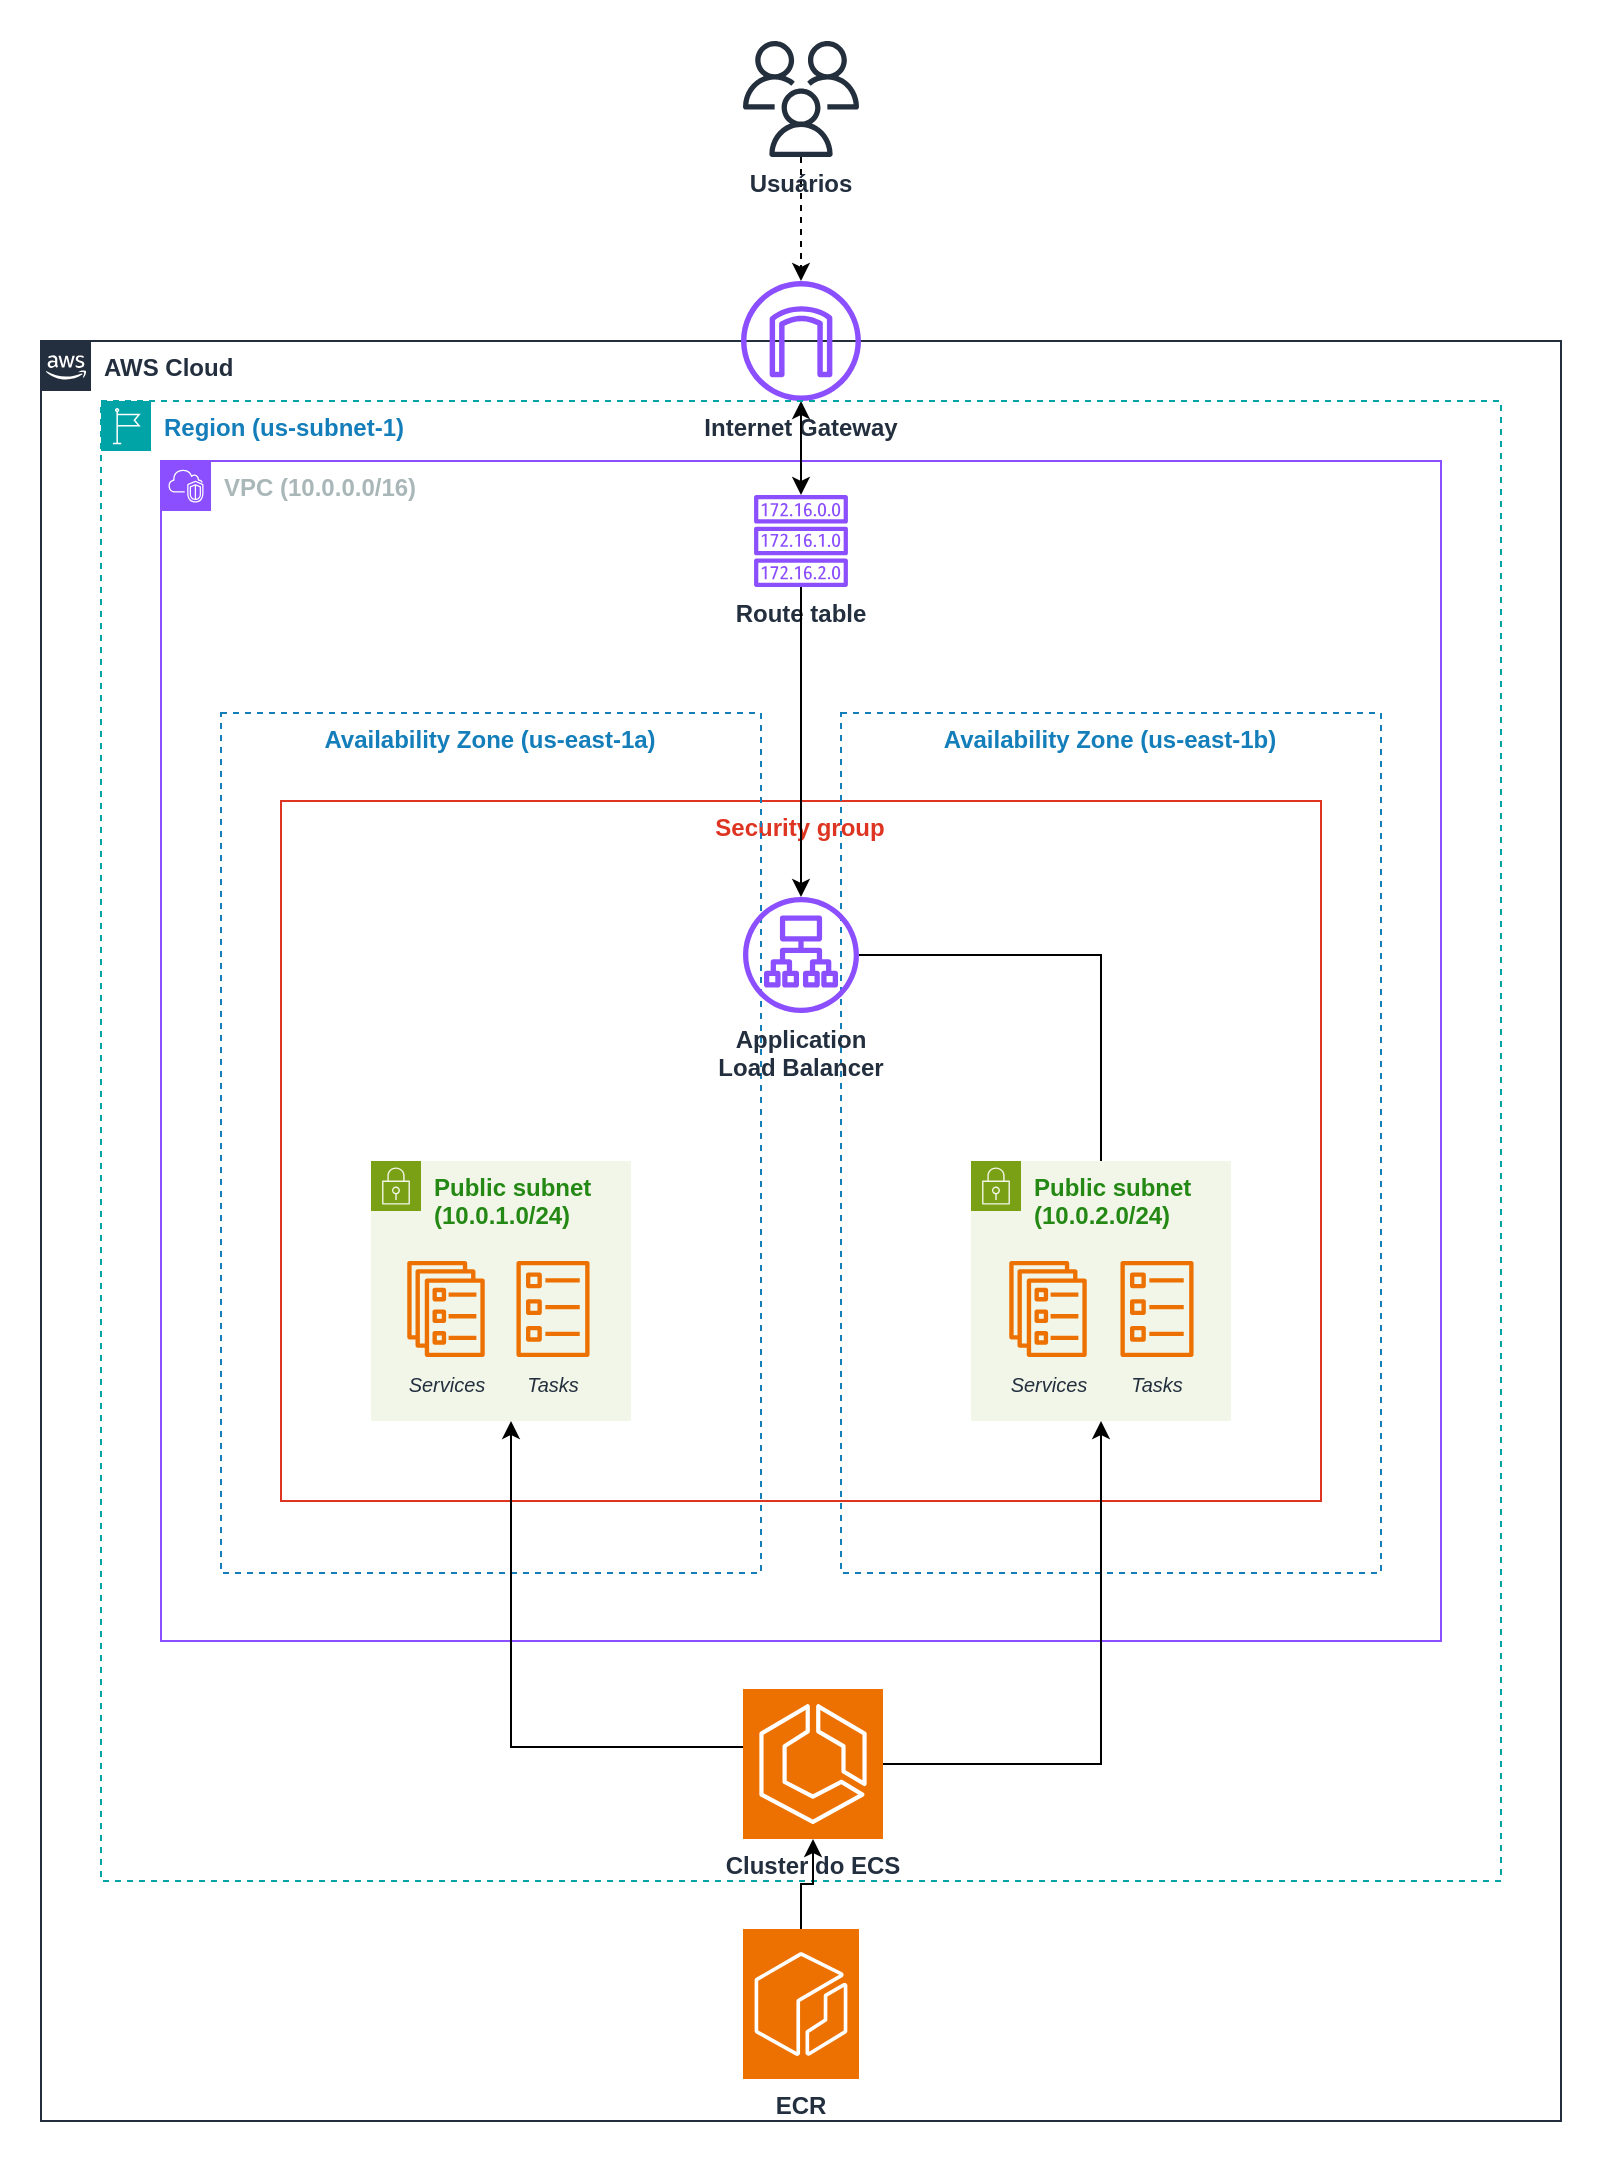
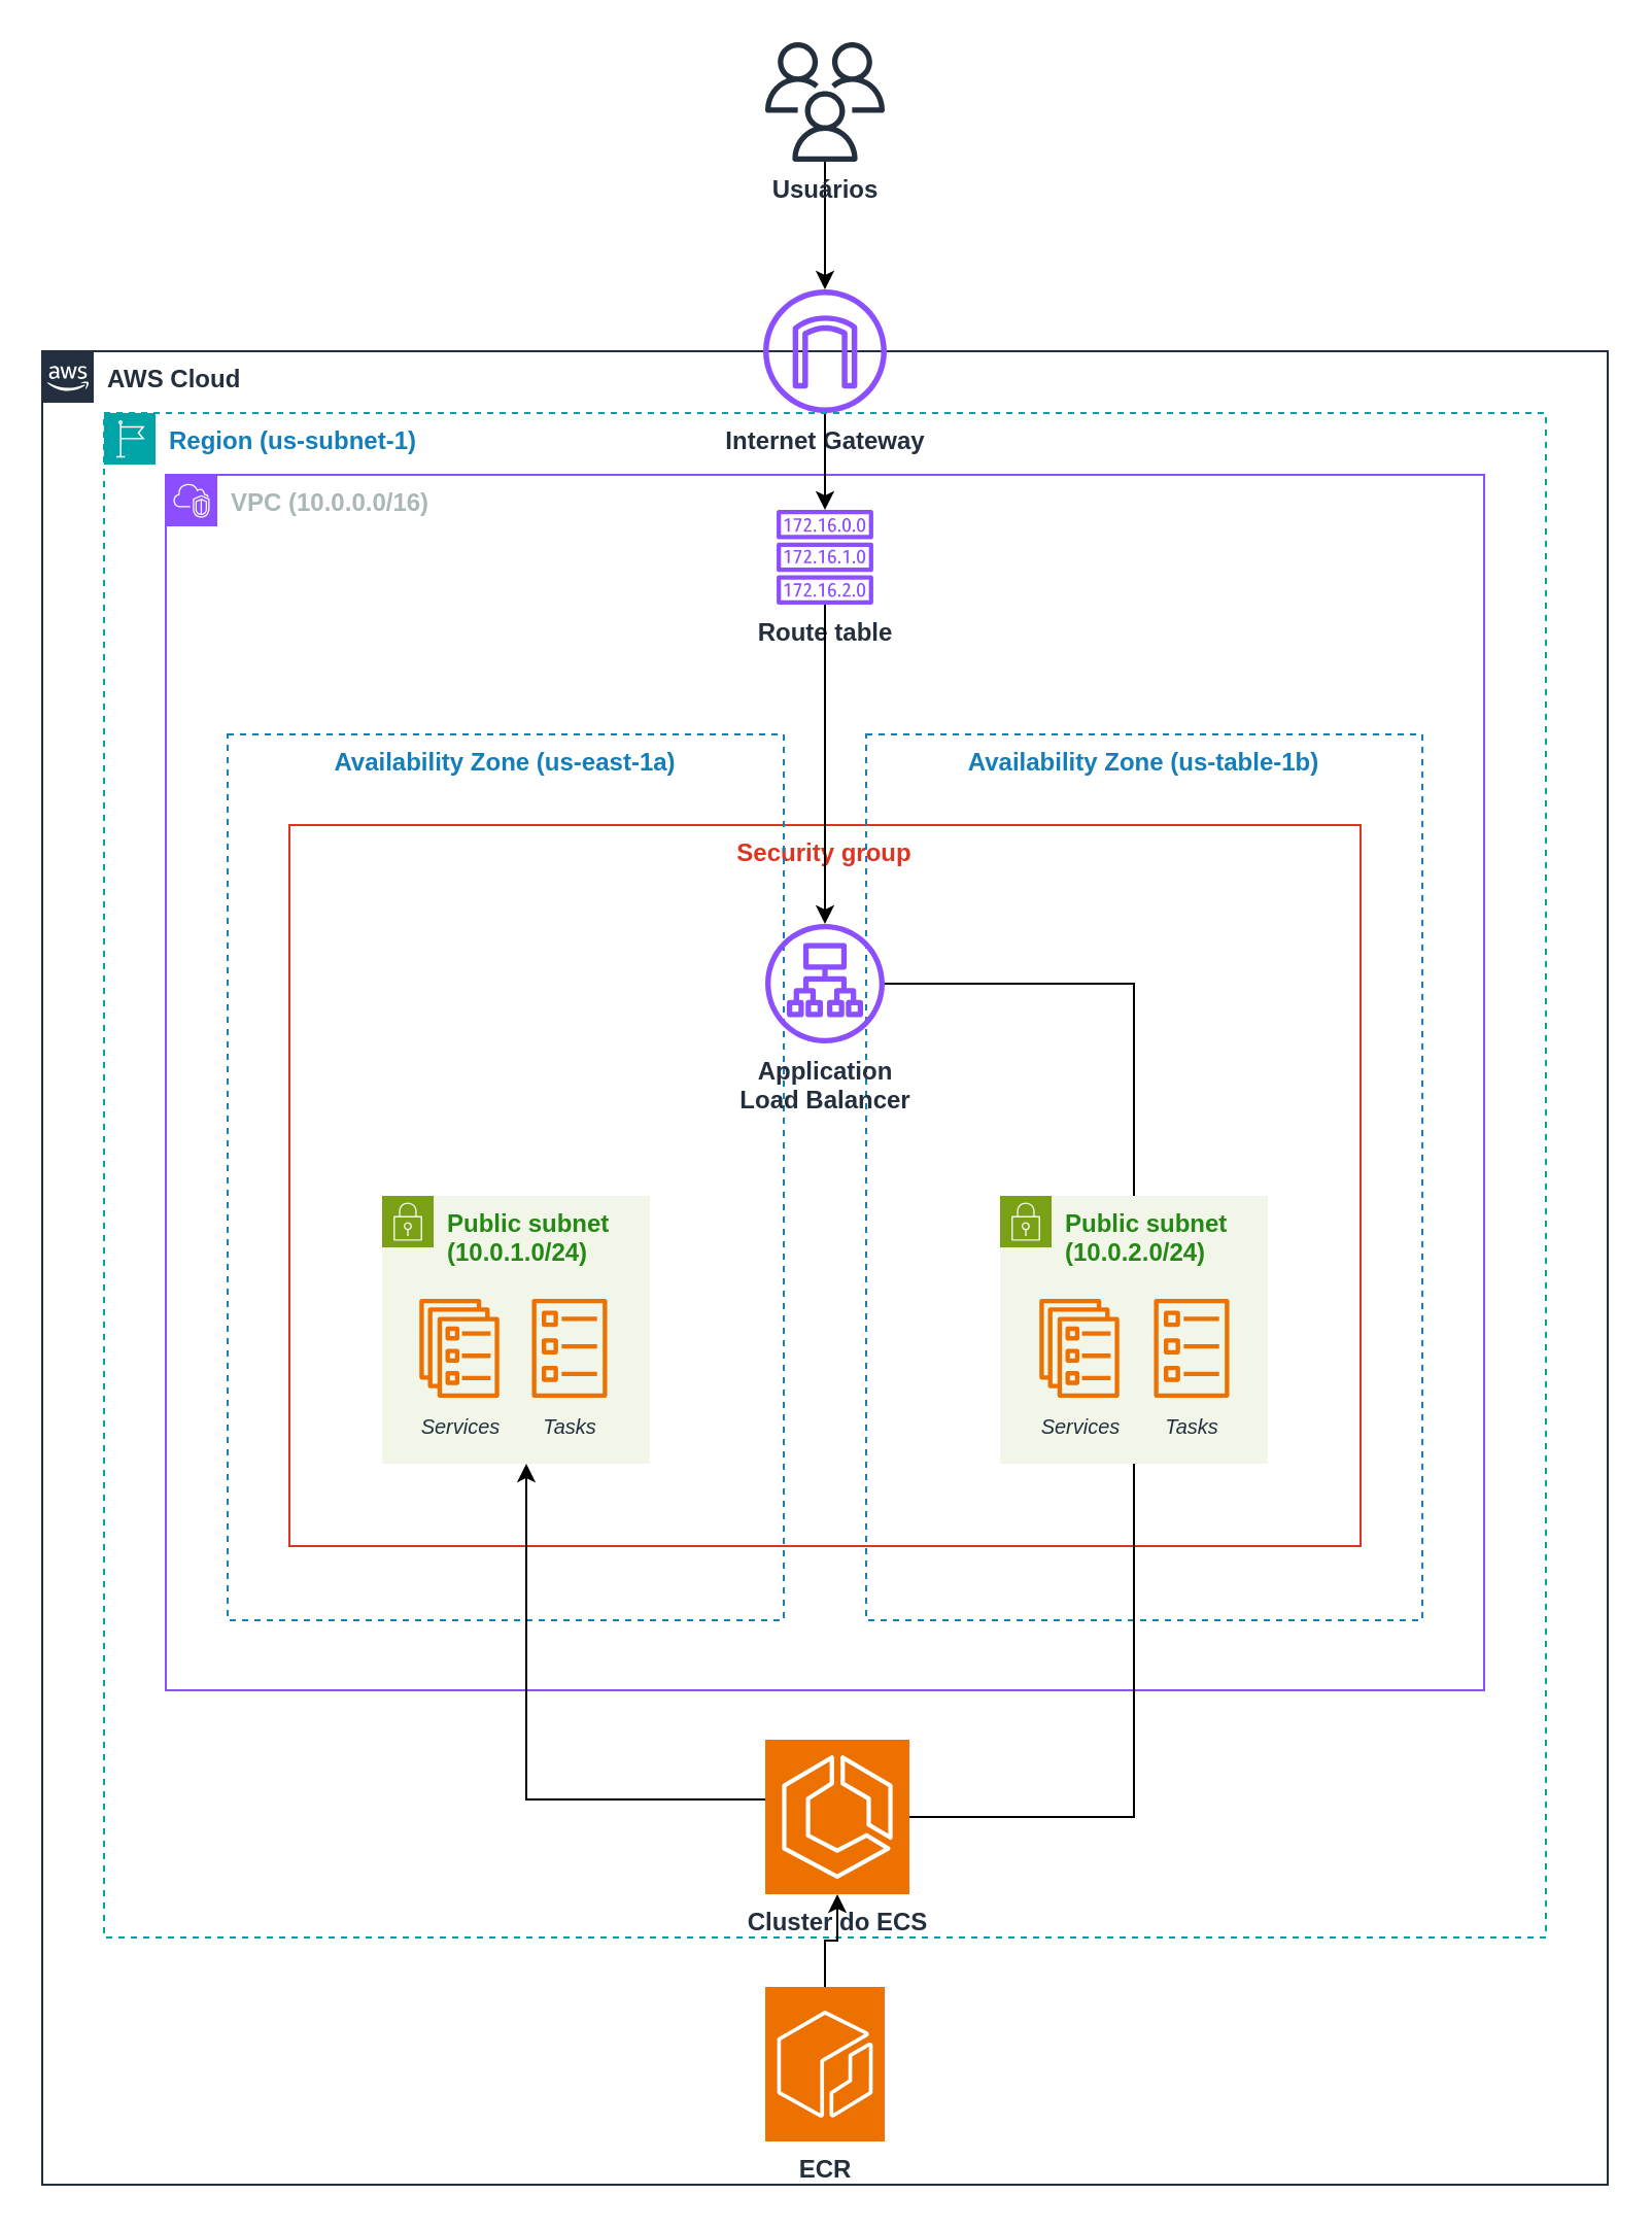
- <mxCell id="23" style="edgeStyle=orthogonalEdgeStyle;rounded=0;orthogonalLoop=1;jettySize=auto;html=1;dashed=1;" parent="1" source="24" target="5" edge="1"><mxGeometry relative="1" as="geometry" /></mxCell>
+ <mxCell id="23" style="edgeStyle=orthogonalEdgeStyle;rounded=0;orthogonalLoop=1;jettySize=auto;html=1;" parent="1" source="24" target="5" edge="1"><mxGeometry relative="1" as="geometry" /></mxCell>
- <mxCell id="6" style="edgeStyle=orthogonalEdgeStyle;rounded=0;orthogonalLoop=1;jettySize=auto;html=1;startArrow=classic;startFill=1;" parent="1" source="16" target="5" edge="1"><mxGeometry relative="1" as="geometry" /></mxCell>
+ <mxCell id="6" style="edgeStyle=orthogonalEdgeStyle;rounded=0;orthogonalLoop=1;jettySize=auto;html=1;startArrow=classic;startFill=1;endArrow=none;" parent="1" source="16" target="5" edge="1"><mxGeometry relative="1" as="geometry" /></mxCell>
- <mxCell id="9" value="&lt;b&gt;Availability Zone (us-east-1b)&lt;/b&gt;" style="fillColor=none;strokeColor=#147EBA;dashed=1;verticalAlign=top;fontStyle=0;fontColor=#147EBA;whiteSpace=wrap;html=1;" parent="7" vertex="1"><mxGeometry x="370" y="156" width="270" height="430" as="geometry" /></mxCell>
+ <mxCell id="9" value="&lt;b&gt;Availability Zone (us-table-1b)&lt;/b&gt;" style="fillColor=none;strokeColor=#147EBA;dashed=1;verticalAlign=top;fontStyle=0;fontColor=#147EBA;whiteSpace=wrap;html=1;" parent="7" vertex="1"><mxGeometry x="370" y="156" width="270" height="430" as="geometry" /></mxCell>
- <mxCell id="18" style="edgeStyle=orthogonalEdgeStyle;rounded=0;orthogonalLoop=1;jettySize=auto;html=1;" edge="1" parent="7" source="19" target="14"><mxGeometry relative="1" as="geometry" /></mxCell>
+ <mxCell id="18" style="edgeStyle=orthogonalEdgeStyle;rounded=0;orthogonalLoop=1;jettySize=auto;html=1;endArrow=none;" edge="1" parent="7" source="19" target="14"><mxGeometry relative="1" as="geometry" /></mxCell>
